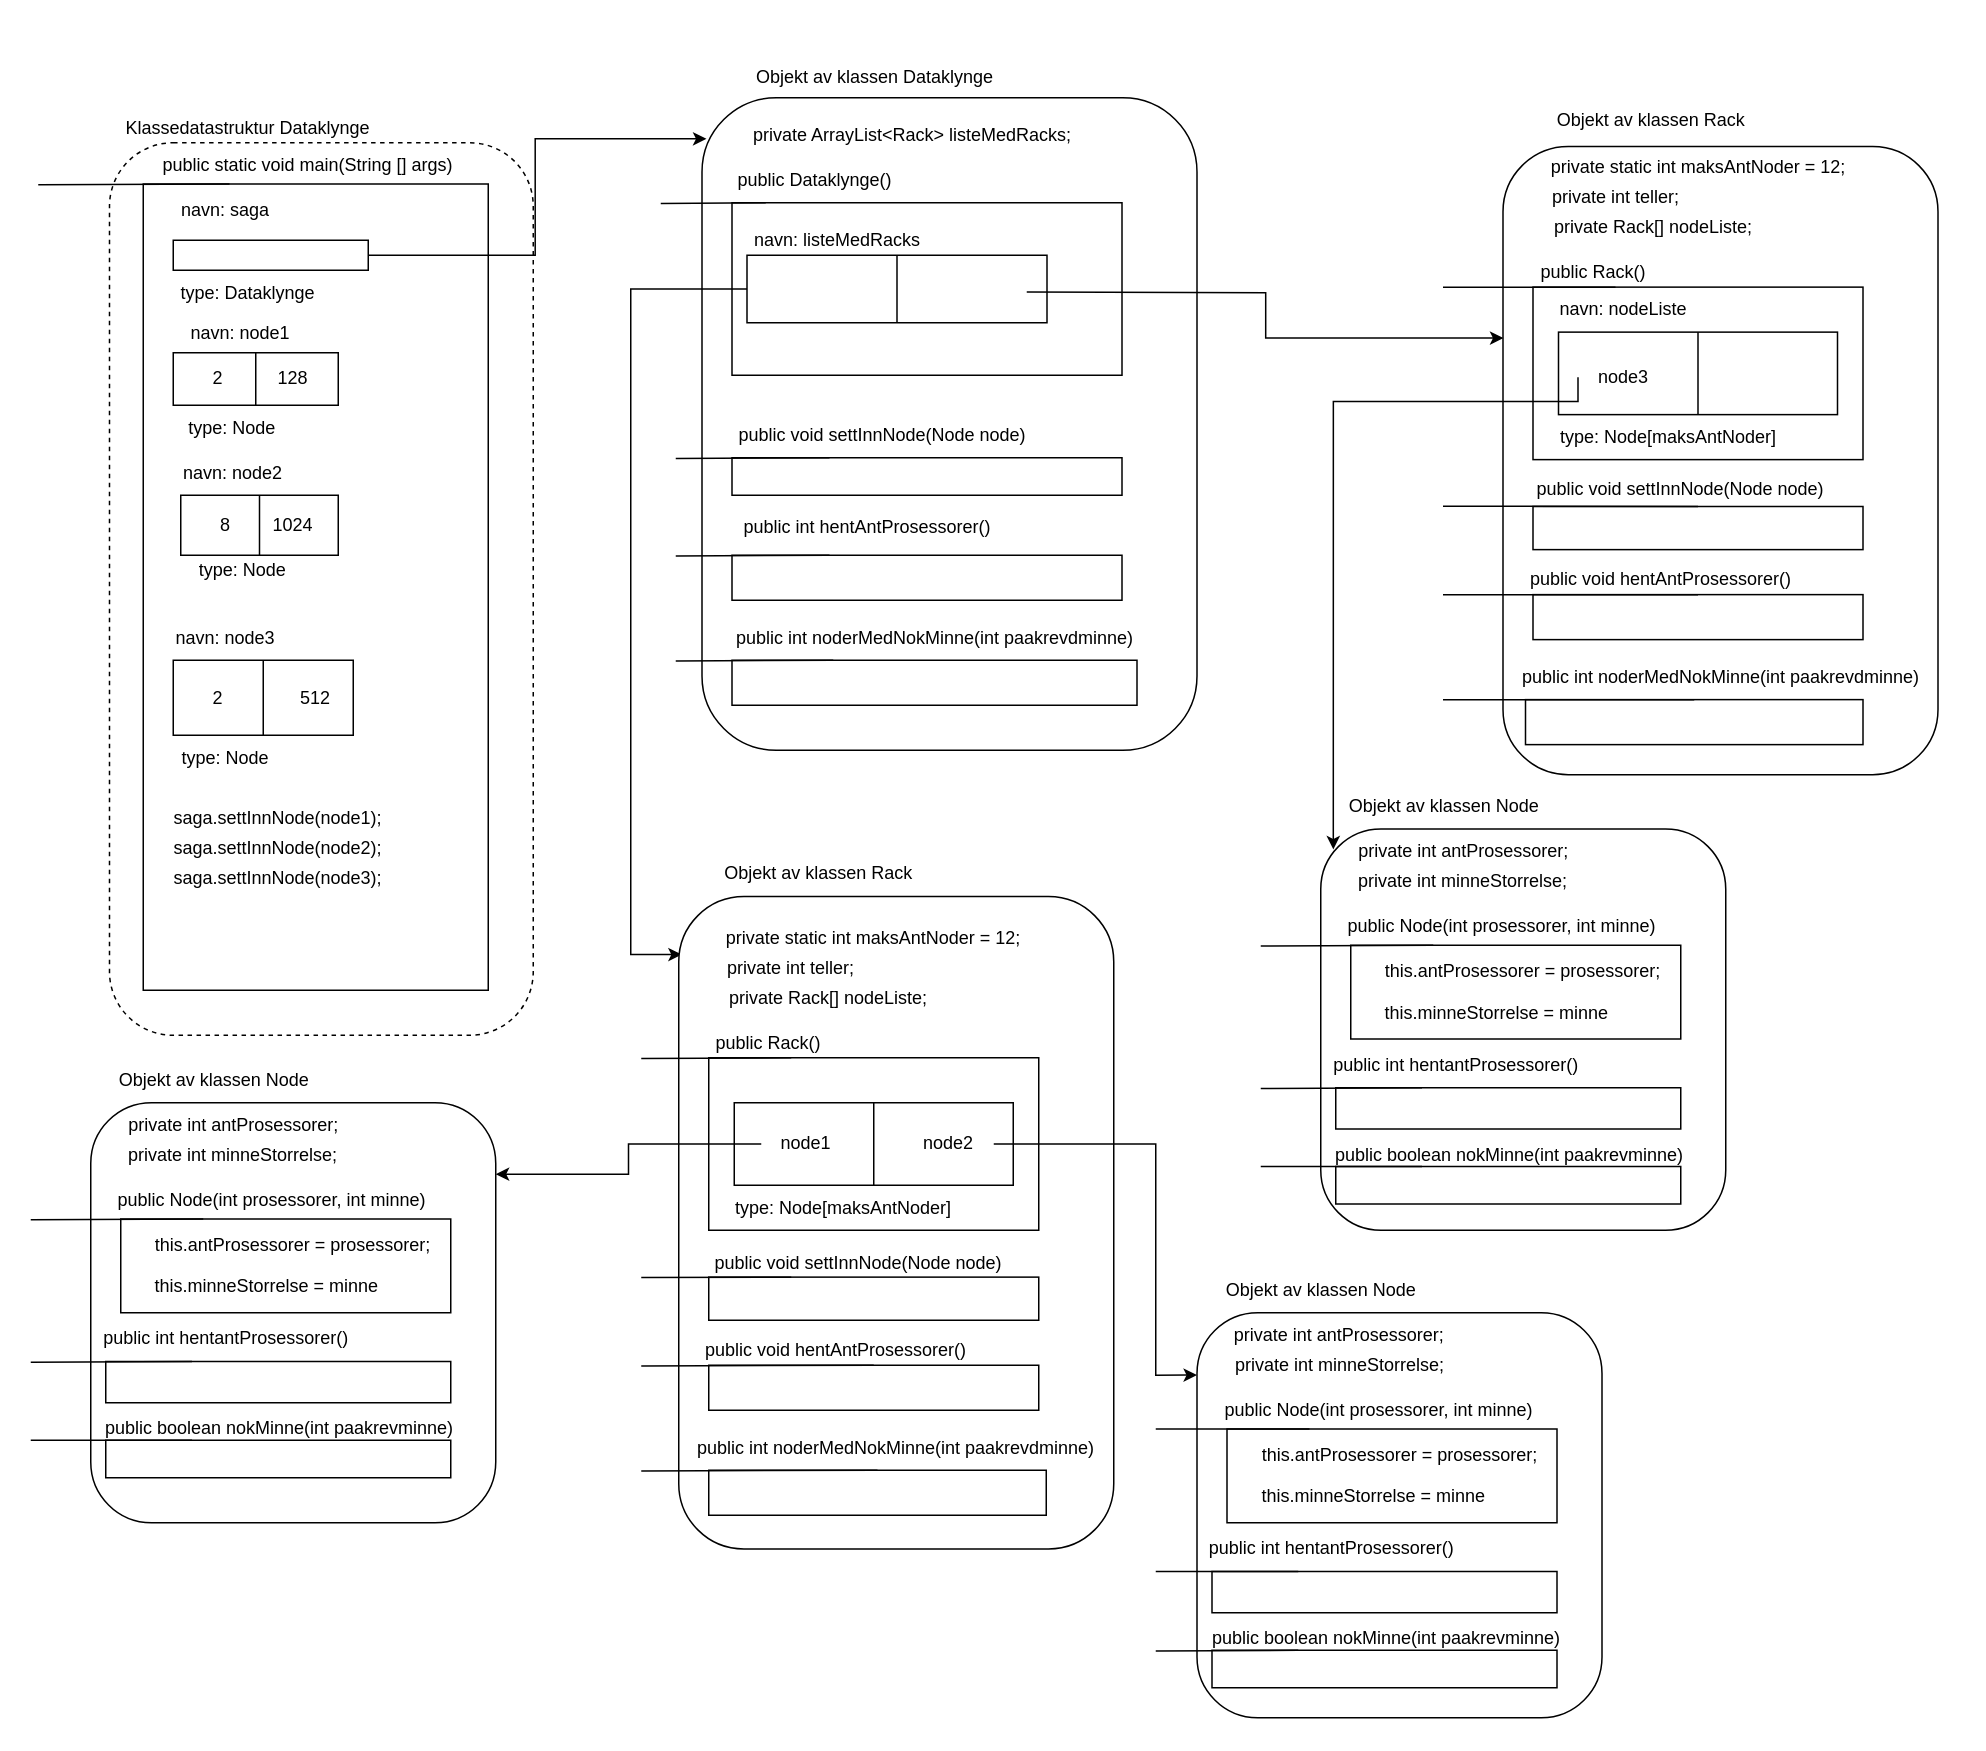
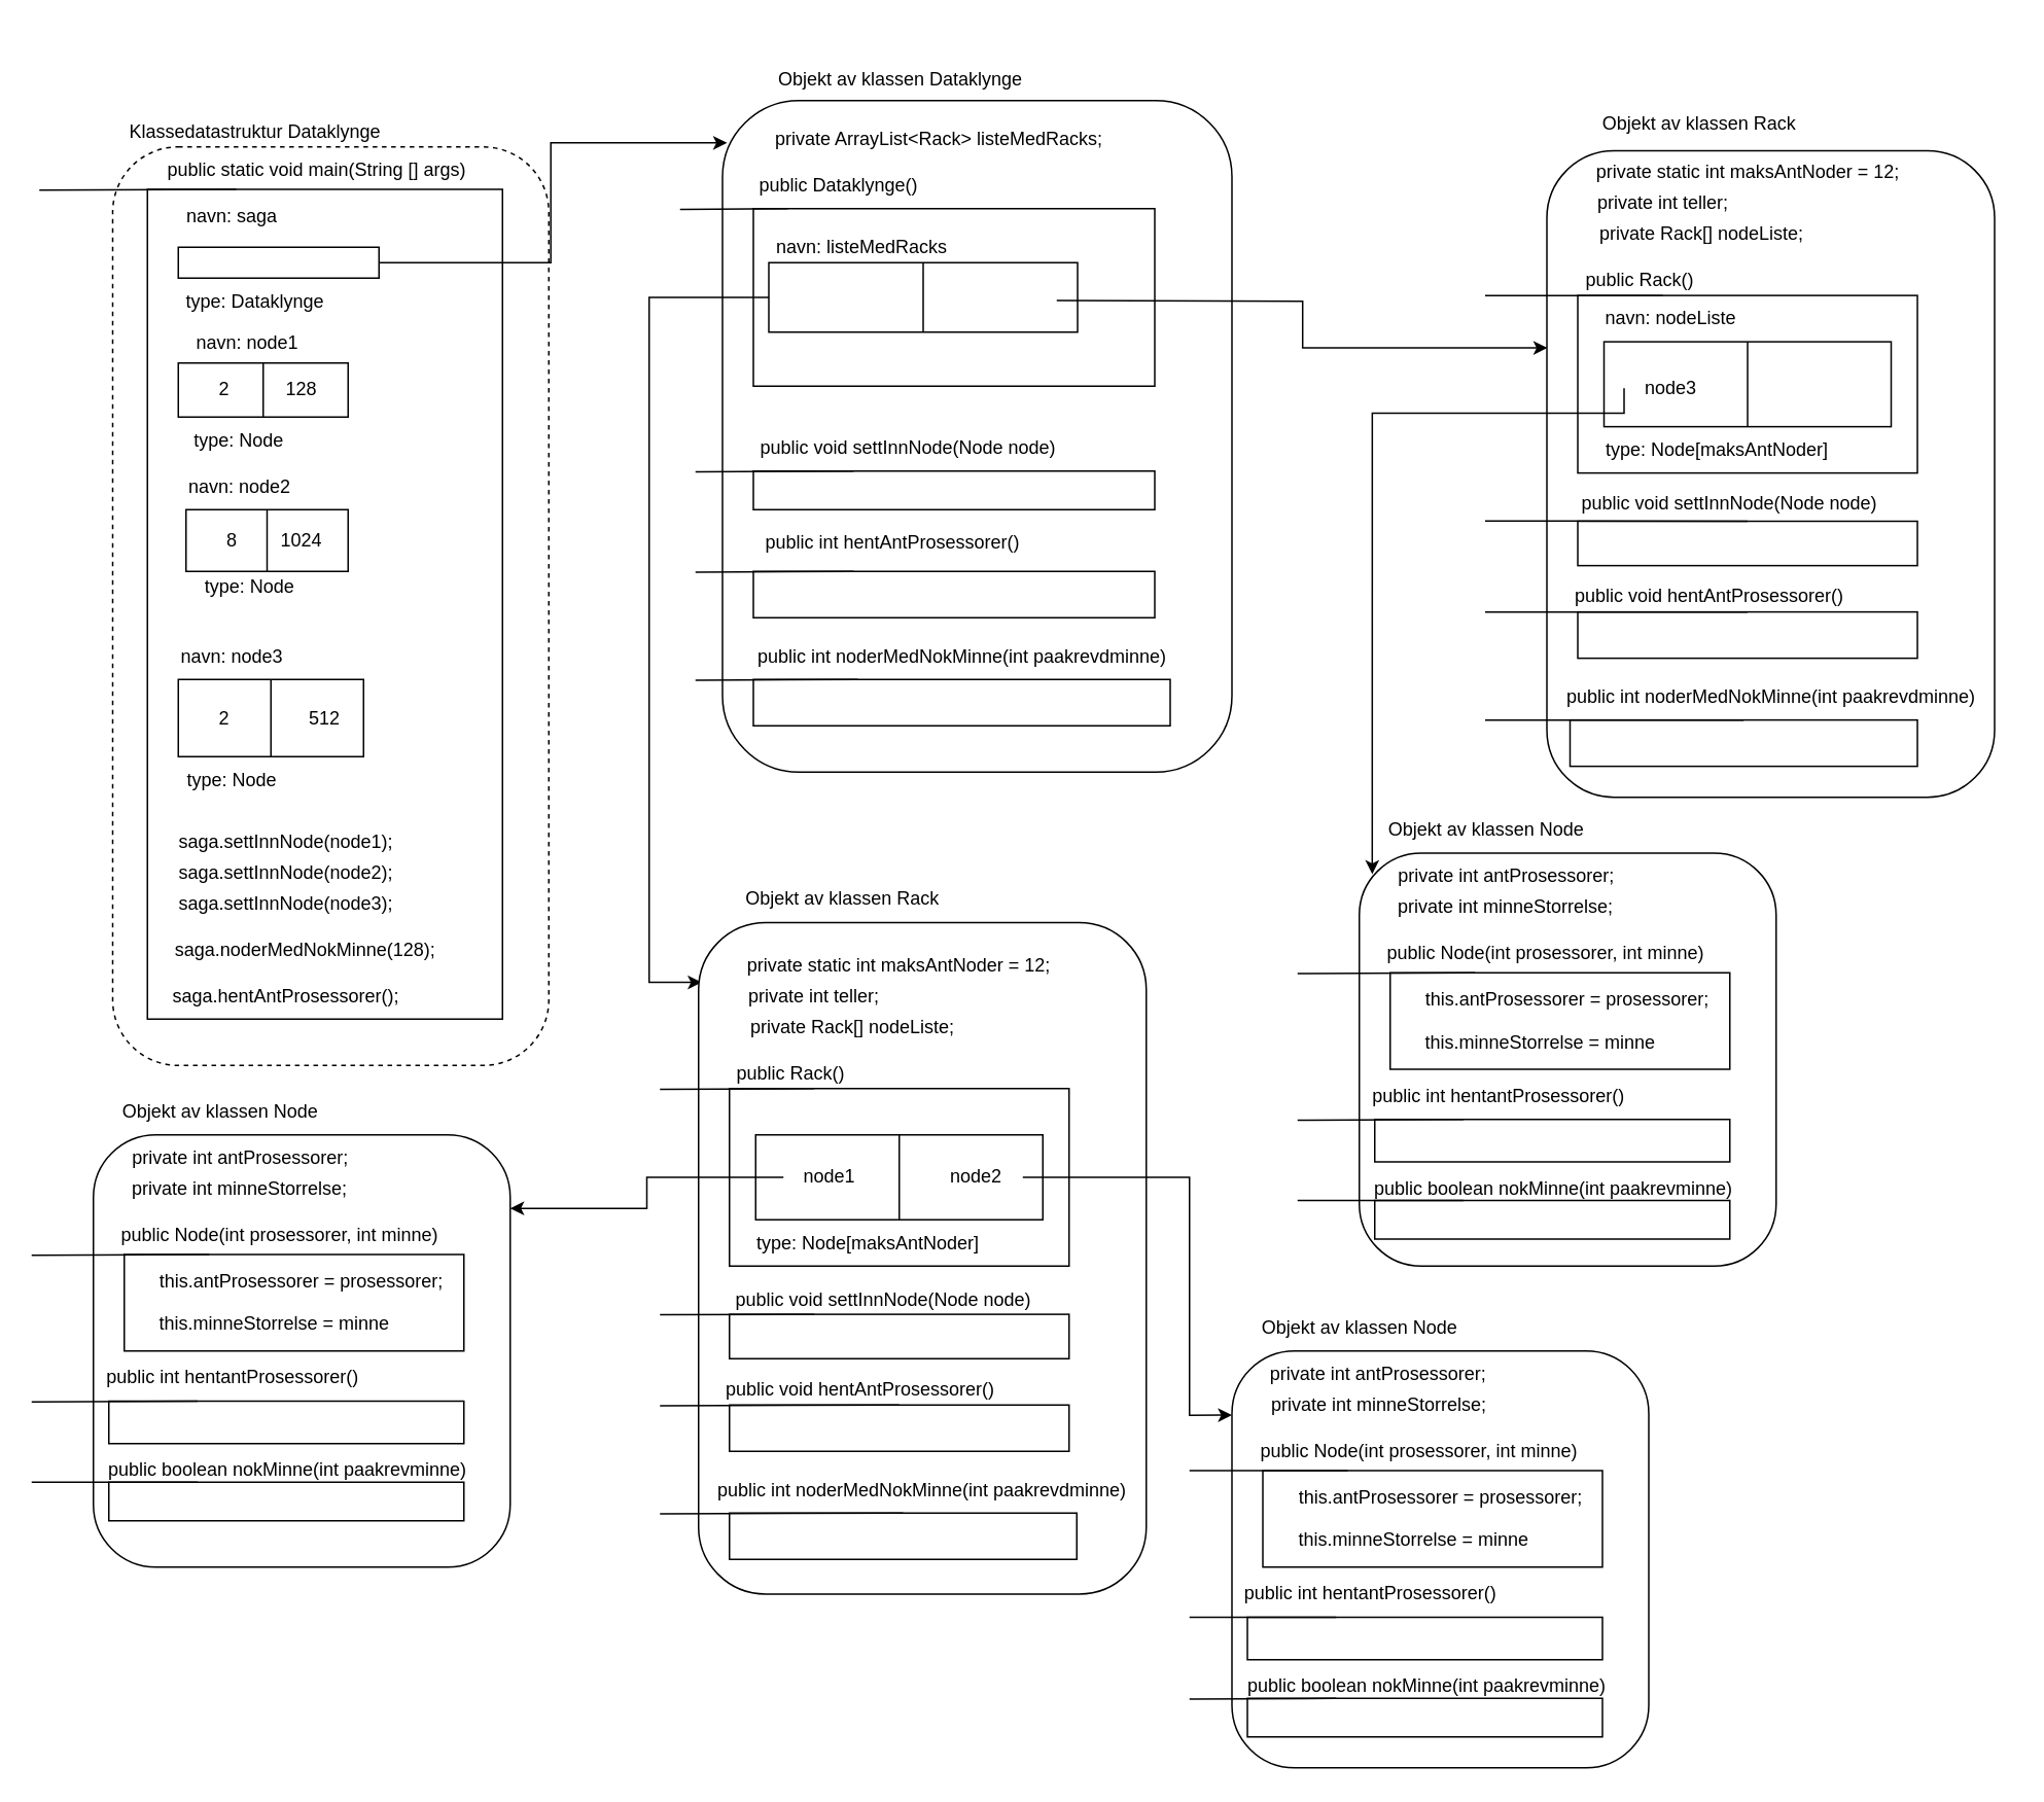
+ <mxCell id="44" value="saga.noderMedNokMinne(128);" style="text;html=1;strokeColor=none;fillColor=none;align=center;verticalAlign=middle;whiteSpace=wrap;rounded=0;" vertex="1" parent="1"><mxGeometry x="95" y="599.5" width="205" height="30" as="geometry" /></mxCell>
+ <mxCell id="54" value="saga.hentAntProsessorer();" style="text;html=1;strokeColor=none;fillColor=none;align=center;verticalAlign=middle;whiteSpace=wrap;rounded=0;" vertex="1" parent="1"><mxGeometry x="110" y="629.5" width="150" height="30" as="geometry" /></mxCell>
